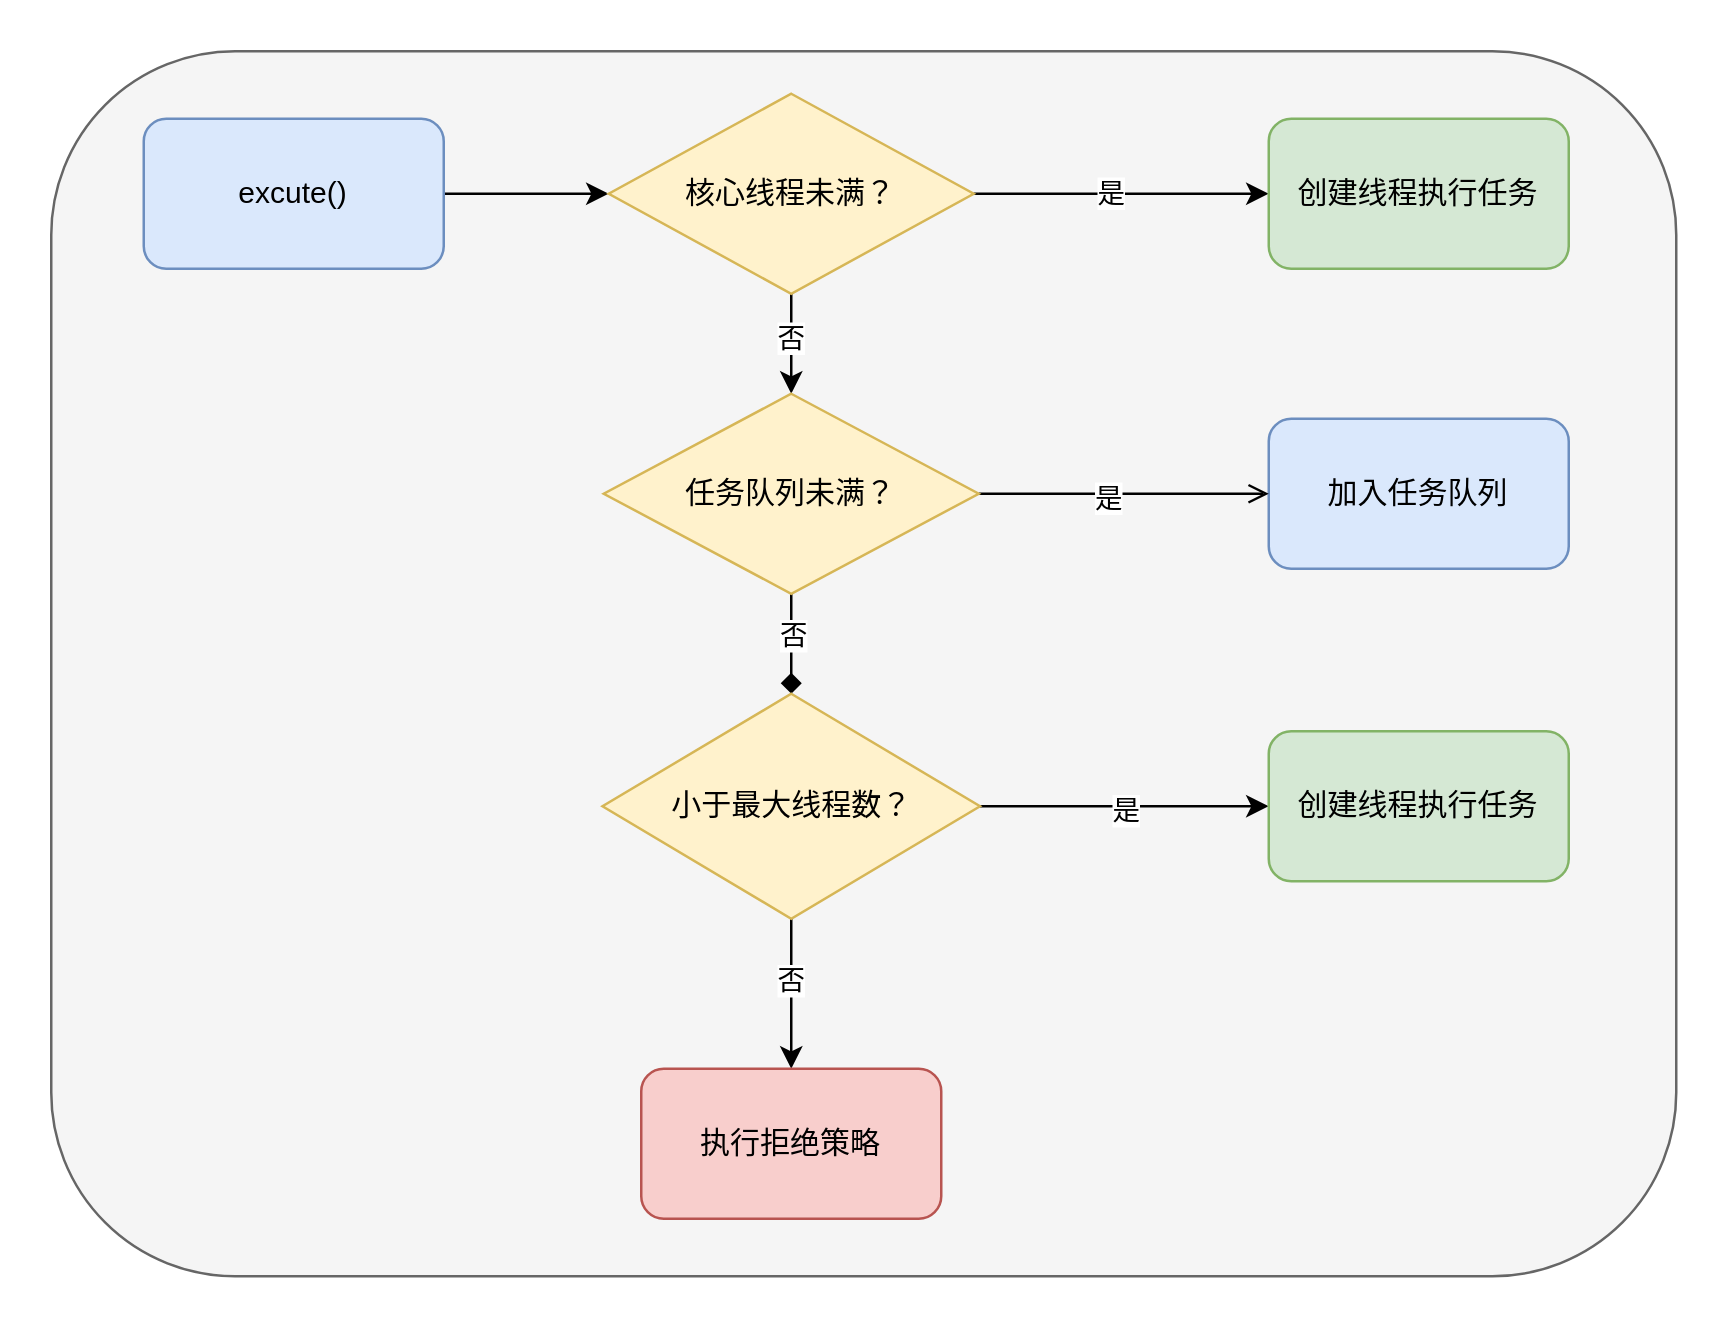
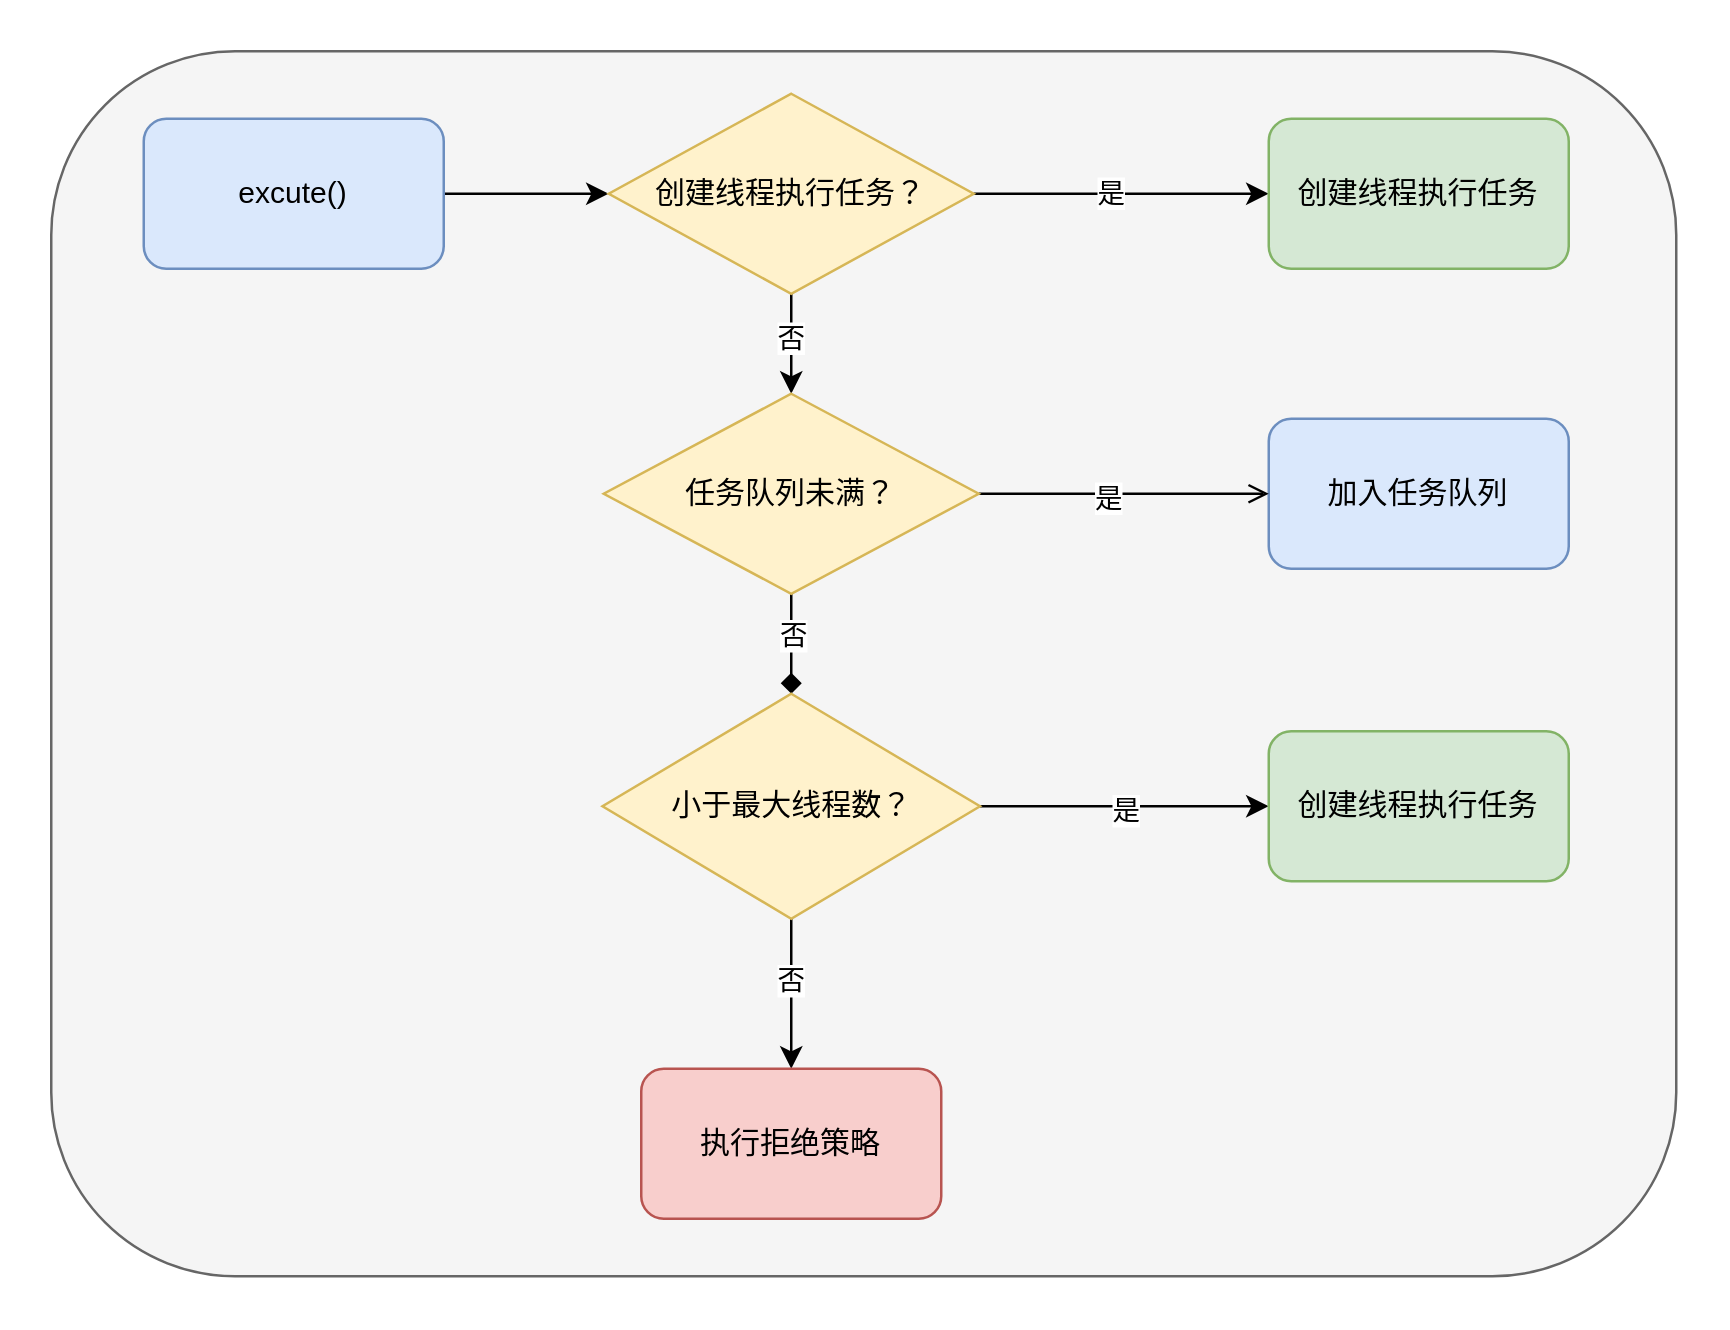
- <mxCell id="10" value="核心线程未满？" style="rhombus;whiteSpace=wrap;html=1;fillColor=#fff2cc;strokeColor=#d6b656;" vertex="1" parent="2"><mxGeometry x="223" y="17" width="146" height="80" as="geometry" /></mxCell>
+ <mxCell id="10" value="创建线程执行任务？" style="rhombus;whiteSpace=wrap;html=1;fillColor=#fff2cc;strokeColor=#d6b656;" vertex="1" parent="2"><mxGeometry x="223" y="17" width="146" height="80" as="geometry" /></mxCell>
